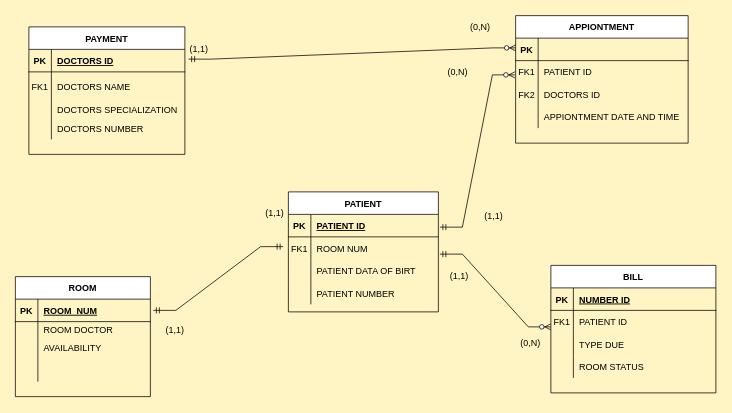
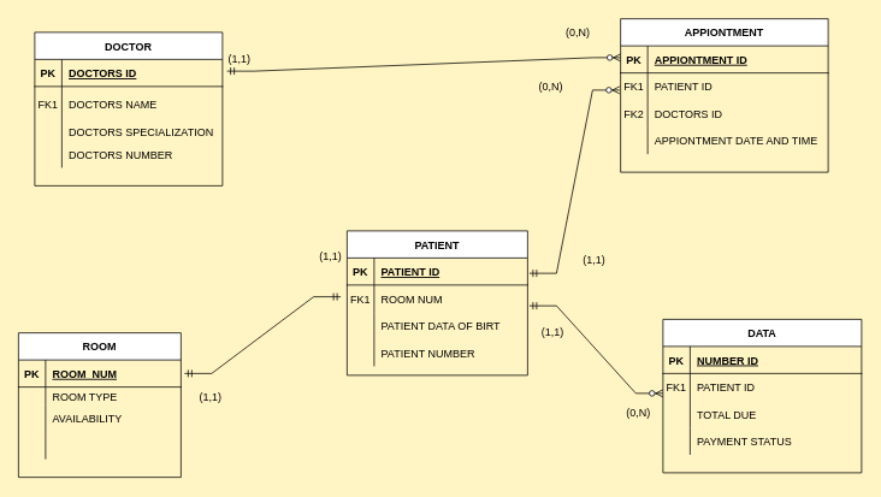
- <mxCell id="54" value="PAYMENT" style="shape=table;startSize=30;container=1;collapsible=1;childLayout=tableLayout;fixedRows=1;rowLines=0;fontStyle=1;align=center;resizeLast=1;" parent="1" vertex="1"><mxGeometry x="38" y="35" width="208" height="170" as="geometry" /></mxCell>
+ <mxCell id="54" value="DOCTOR" style="shape=table;startSize=30;container=1;collapsible=1;childLayout=tableLayout;fixedRows=1;rowLines=0;fontStyle=1;align=center;resizeLast=1;" parent="1" vertex="1"><mxGeometry x="38" y="35" width="208" height="170" as="geometry" /></mxCell>
+ <mxCell id="44" value="APPIONTMENT ID" style="shape=partialRectangle;overflow=hidden;connectable=0;fillColor=none;top=0;left=0;bottom=0;right=0;align=left;spacingLeft=6;fontStyle=5;" parent="42" vertex="1"><mxGeometry x="30" width="200" height="30" as="geometry"><mxRectangle width="200" height="30" as="alternateBounds" /></mxGeometry></mxCell>
- <mxCell id="28" value="BILL" style="shape=table;startSize=30;container=1;collapsible=1;childLayout=tableLayout;fixedRows=1;rowLines=0;fontStyle=1;align=center;resizeLast=1;" parent="1" vertex="1"><mxGeometry x="734" y="353" width="220" height="170" as="geometry" /></mxCell>
+ <mxCell id="28" value="DATA" style="shape=table;startSize=30;container=1;collapsible=1;childLayout=tableLayout;fixedRows=1;rowLines=0;fontStyle=1;align=center;resizeLast=1;" parent="1" vertex="1"><mxGeometry x="734" y="353" width="220" height="170" as="geometry" /></mxCell>
- <mxCell id="8" value="ROOM DOCTOR " style="shape=partialRectangle;overflow=hidden;connectable=0;fillColor=none;top=0;left=0;bottom=0;right=0;align=left;spacingLeft=6;" parent="6" vertex="1"><mxGeometry x="30" width="150" height="20" as="geometry"><mxRectangle width="150" height="20" as="alternateBounds" /></mxGeometry></mxCell>
+ <mxCell id="8" value="ROOM TYPE " style="shape=partialRectangle;overflow=hidden;connectable=0;fillColor=none;top=0;left=0;bottom=0;right=0;align=left;spacingLeft=6;" parent="6" vertex="1"><mxGeometry x="30" width="150" height="20" as="geometry"><mxRectangle width="150" height="20" as="alternateBounds" /></mxGeometry></mxCell>
- <mxCell id="37" value="TYPE DUE" style="shape=partialRectangle;overflow=hidden;connectable=0;fillColor=none;top=0;left=0;bottom=0;right=0;align=left;spacingLeft=6;" parent="35" vertex="1"><mxGeometry x="30" width="190" height="30" as="geometry"><mxRectangle width="190" height="30" as="alternateBounds" /></mxGeometry></mxCell>
+ <mxCell id="37" value="TOTAL DUE" style="shape=partialRectangle;overflow=hidden;connectable=0;fillColor=none;top=0;left=0;bottom=0;right=0;align=left;spacingLeft=6;" parent="35" vertex="1"><mxGeometry x="30" width="190" height="30" as="geometry"><mxRectangle width="190" height="30" as="alternateBounds" /></mxGeometry></mxCell>
- <mxCell id="40" value="ROOM STATUS" style="shape=partialRectangle;overflow=hidden;connectable=0;fillColor=none;top=0;left=0;bottom=0;right=0;align=left;spacingLeft=6;" parent="38" vertex="1"><mxGeometry x="30" width="190" height="30" as="geometry"><mxRectangle width="190" height="30" as="alternateBounds" /></mxGeometry></mxCell>
+ <mxCell id="40" value="PAYMENT STATUS" style="shape=partialRectangle;overflow=hidden;connectable=0;fillColor=none;top=0;left=0;bottom=0;right=0;align=left;spacingLeft=6;" parent="38" vertex="1"><mxGeometry x="30" width="190" height="30" as="geometry"><mxRectangle width="190" height="30" as="alternateBounds" /></mxGeometry></mxCell>
